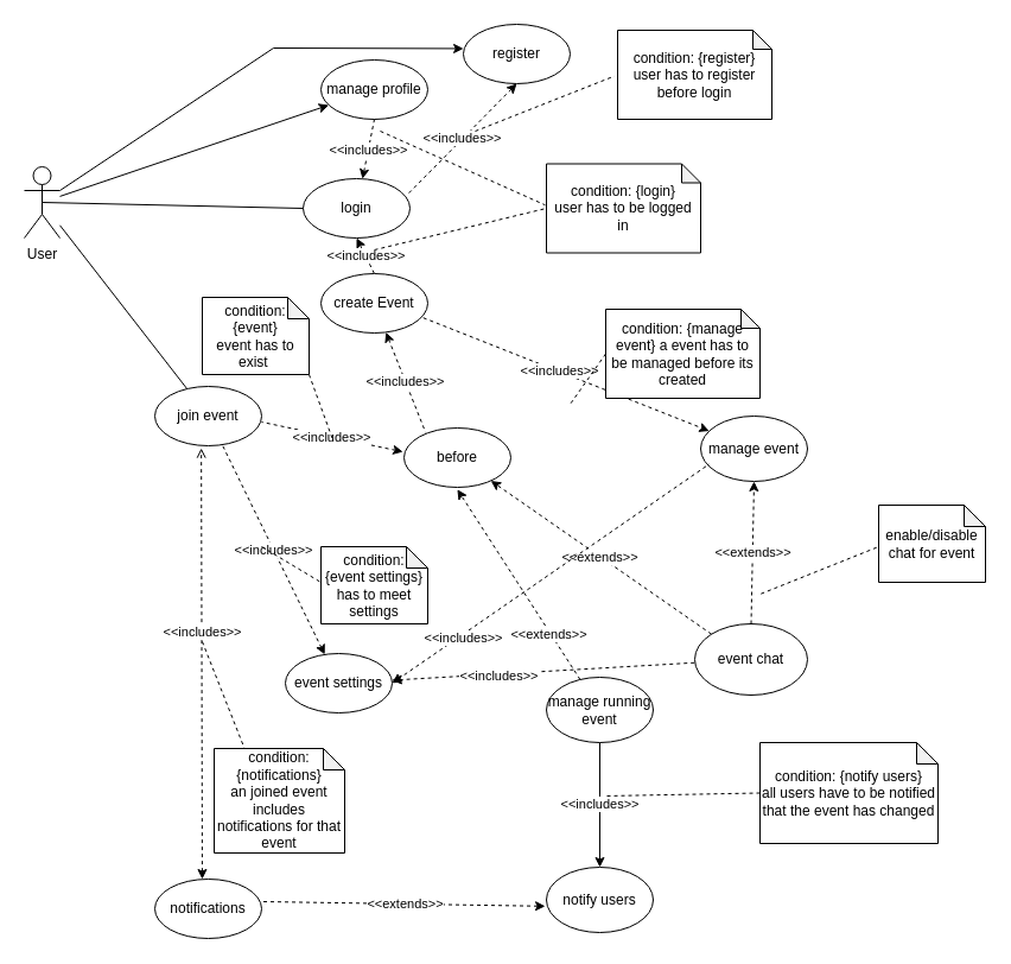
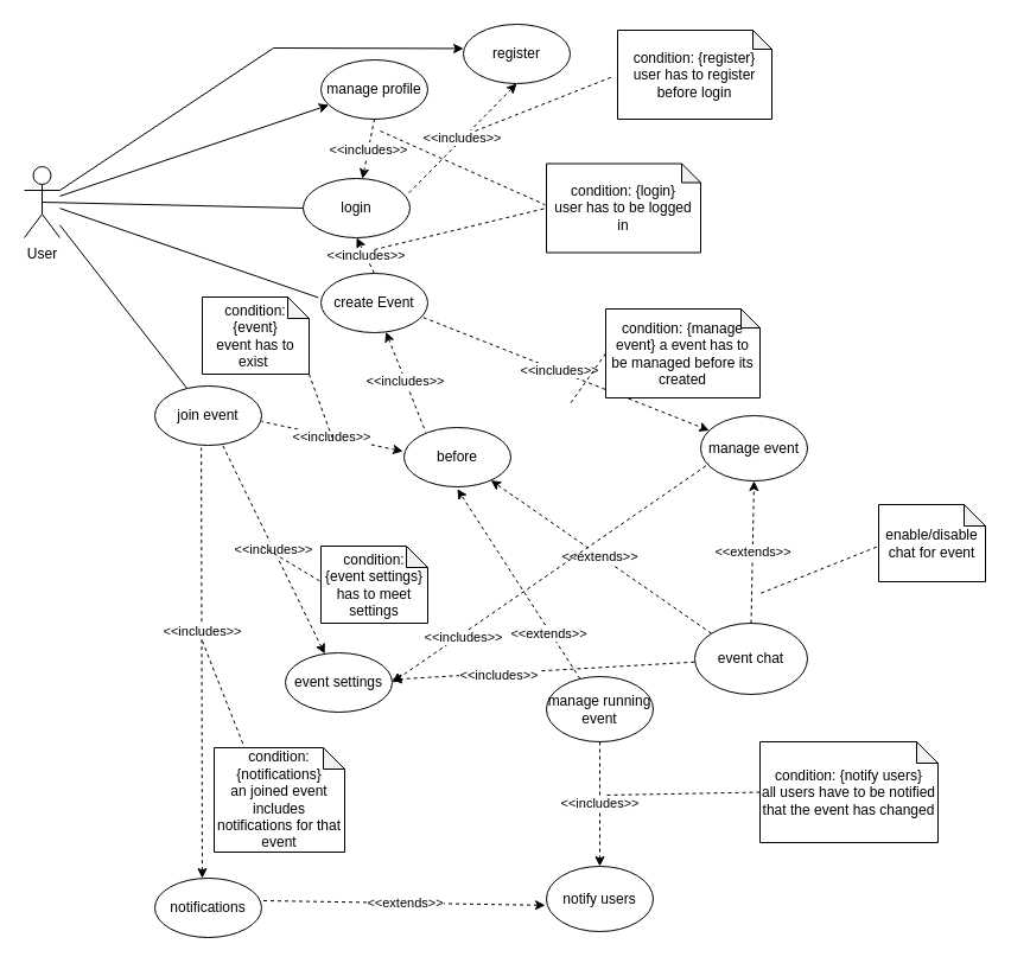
+ <mxCell id="13" value="" style="rounded=0;orthogonalLoop=1;jettySize=auto;html=1;entryX=-0.026;entryY=0.408;entryDx=0;entryDy=0;entryPerimeter=0;endArrow=none;endFill=0;" edge="1" parent="1" source="3" target="12"><mxGeometry relative="1" as="geometry" /></mxCell>
- <mxCell id="43" value="&amp;lt;&amp;lt;includes&amp;gt;&amp;gt;" style="endArrow=open;dashed=1;html=1;rounded=0;entryX=0.435;entryY=1.041;entryDx=0;entryDy=0;strokeColor=default;startArrow=classic;startFill=1;exitX=0.444;exitY=0;exitDx=0;exitDy=0;exitPerimeter=0;entryPerimeter=0;endFill=0;" edge="1" parent="1" source="39" target="37"><mxGeometry x="0.146" y="-1" width="50" height="50" relative="1" as="geometry"><mxPoint x="180" y="470" as="sourcePoint" /><mxPoint x="131" y="440" as="targetPoint" /><mxPoint as="offset" /></mxGeometry></mxCell>
+ <mxCell id="43" value="&amp;lt;&amp;lt;includes&amp;gt;&amp;gt;" style="endArrow=none;dashed=1;html=1;rounded=0;entryX=0.435;entryY=1.041;entryDx=0;entryDy=0;strokeColor=default;startArrow=classic;startFill=1;exitX=0.444;exitY=0;exitDx=0;exitDy=0;exitPerimeter=0;entryPerimeter=0;endFill=0;" edge="1" parent="1" source="39" target="37"><mxGeometry x="0.146" y="-1" width="50" height="50" relative="1" as="geometry"><mxPoint x="180" y="470" as="sourcePoint" /><mxPoint x="131" y="440" as="targetPoint" /><mxPoint as="offset" /></mxGeometry></mxCell>
- <mxCell id="34" value="&amp;lt;&amp;lt;includes&amp;gt;&amp;gt;" style="endArrow=classic;dashed=0;html=1;rounded=0;entryX=0.5;entryY=0;entryDx=0;entryDy=0;strokeColor=default;startArrow=none;startFill=0;exitX=0.5;exitY=1;exitDx=0;exitDy=0;endFill=1;" edge="1" parent="1" source="31" target="33"><mxGeometry x="-0.004" width="50" height="50" relative="1" as="geometry"><mxPoint x="314.72" y="500" as="sourcePoint" /><mxPoint x="314.72" y="560" as="targetPoint" /><mxPoint as="offset" /></mxGeometry></mxCell>
+ <mxCell id="34" value="&amp;lt;&amp;lt;includes&amp;gt;&amp;gt;" style="endArrow=classic;dashed=1;html=1;rounded=0;entryX=0.5;entryY=0;entryDx=0;entryDy=0;strokeColor=default;startArrow=none;startFill=0;exitX=0.5;exitY=1;exitDx=0;exitDy=0;endFill=1;" edge="1" parent="1" source="31" target="33"><mxGeometry x="-0.004" width="50" height="50" relative="1" as="geometry"><mxPoint x="314.72" y="500" as="sourcePoint" /><mxPoint x="314.72" y="560" as="targetPoint" /><mxPoint as="offset" /></mxGeometry></mxCell>
